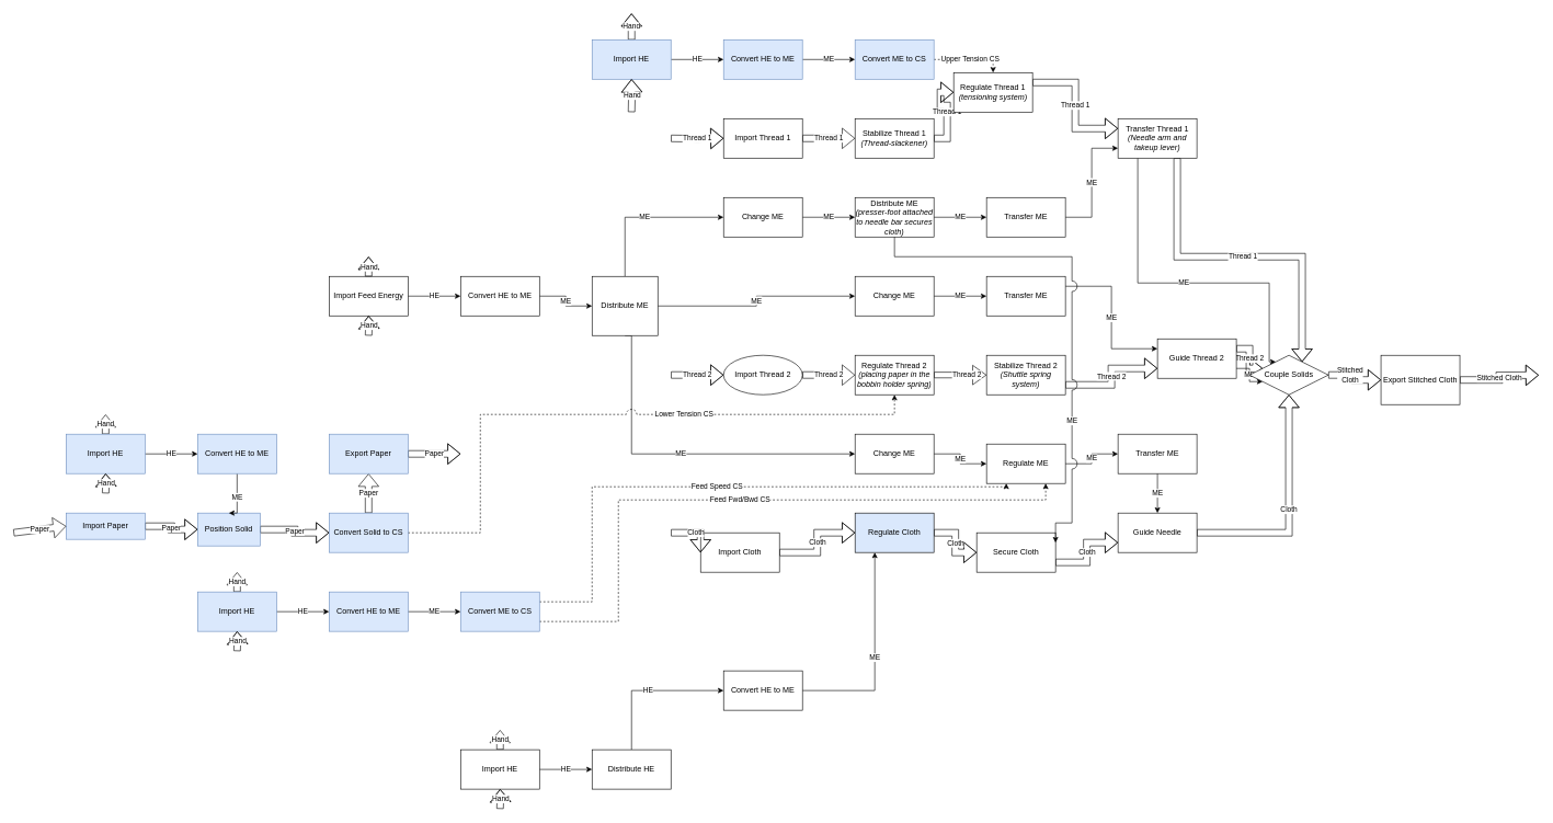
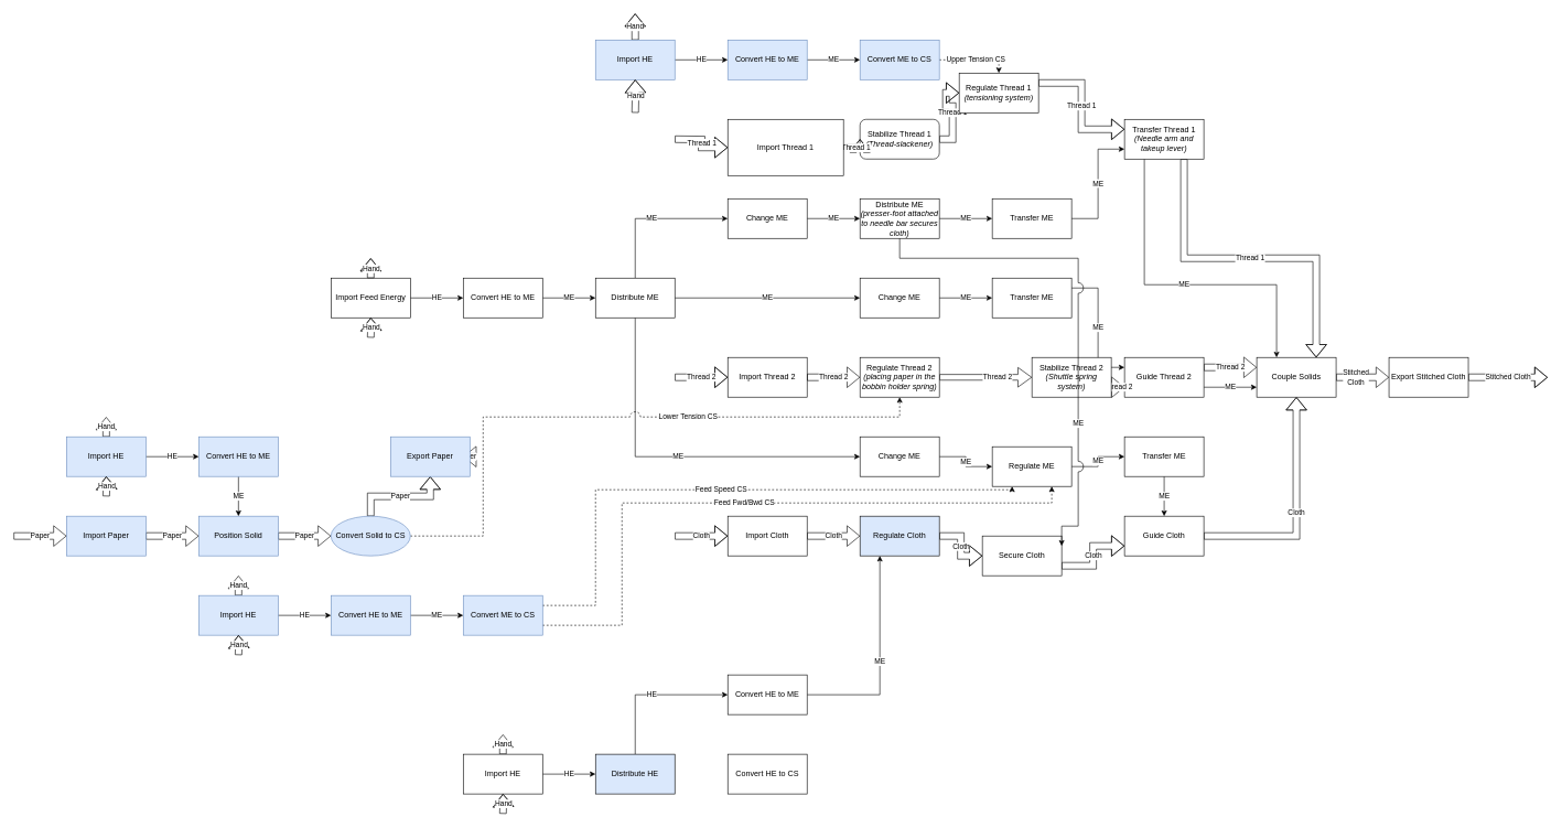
- <mxCell id="22" value="Import Thread 1" style="rounded=0;whiteSpace=wrap;html=1;" parent="1" vertex="1"><mxGeometry y="180" width="120" height="60" as="geometry" x="1100" /></mxCell>
+ <mxCell id="22" value="Import Thread 1" style="rounded=0;whiteSpace=wrap;html=1;" parent="1" vertex="1"><mxGeometry x="1100" y="180" width="175" height="85" as="geometry" /></mxCell>
- <mxCell id="20" value="Stabilize Thread 1&lt;br&gt;&lt;i&gt;(Thread-slackener)&lt;/i&gt;" style="rounded=0;whiteSpace=wrap;html=1;" parent="1" vertex="1"><mxGeometry x="1300" y="180" width="120" height="60" as="geometry" /></mxCell>
+ <mxCell id="20" value="Stabilize Thread 1&lt;br&gt;&lt;i&gt;(Thread-slackener)&lt;/i&gt;" style="whiteSpace=wrap;html=1;rounded=1;" parent="1" vertex="1"><mxGeometry x="1300" y="180" width="120" height="60" as="geometry" /></mxCell>
- <mxCell id="9" value="Distribute ME" style="rounded=0;whiteSpace=wrap;html=1;" parent="1" vertex="1"><mxGeometry x="900" y="420" width="100" height="90" as="geometry" /></mxCell>
+ <mxCell id="9" value="Distribute ME" style="rounded=0;whiteSpace=wrap;html=1;" parent="1" vertex="1"><mxGeometry x="900" y="420" width="120" height="60" as="geometry" /></mxCell>
- <mxCell id="29" value="Guide Thread 2" style="rounded=0;whiteSpace=wrap;html=1;" parent="1" vertex="1"><mxGeometry x="1760" y="515" width="120" height="60" as="geometry" /></mxCell>
+ <mxCell id="29" value="Guide Thread 2" style="rounded=0;whiteSpace=wrap;html=1;" parent="1" vertex="1"><mxGeometry x="1700" y="540" width="120" height="60" as="geometry" /></mxCell>
- <mxCell id="32" value="Import Thread 2" style="ellipse;whiteSpace=wrap;html=1;" parent="1" vertex="1"><mxGeometry y="540" width="120" height="60" as="geometry" x="1100" /></mxCell>
+ <mxCell id="32" value="Import Thread 2" style="rounded=0;whiteSpace=wrap;html=1;" parent="1" vertex="1"><mxGeometry y="540" width="120" height="60" as="geometry" x="1100" /></mxCell>
- <mxCell id="31" value="Stabilize Thread 2&lt;br&gt;&lt;i&gt;(Shuttle spring system)&lt;/i&gt;" style="rounded=0;whiteSpace=wrap;html=1;" parent="1" vertex="1"><mxGeometry x="1500" y="540" width="120" height="60" as="geometry" /></mxCell>
+ <mxCell id="31" value="Stabilize Thread 2&lt;br&gt;&lt;i&gt;(Shuttle spring system)&lt;/i&gt;" style="rounded=0;whiteSpace=wrap;html=1;" parent="1" vertex="1"><mxGeometry x="1560" y="540" width="120" height="60" as="geometry" /></mxCell>
- <mxCell id="61" value="Couple Solids" style="rhombus;whiteSpace=wrap;html=1;" parent="1" vertex="1"><mxGeometry x="1900" y="540" width="120" height="60" as="geometry" /></mxCell>
+ <mxCell id="61" value="Couple Solids" style="rounded=0;whiteSpace=wrap;html=1;" parent="1" vertex="1"><mxGeometry x="1900" y="540" width="120" height="60" as="geometry" /></mxCell>
- <mxCell id="63" value="Export Stitched Cloth" style="rounded=0;whiteSpace=wrap;html=1;" parent="1" vertex="1"><mxGeometry x="2100" y="540" width="120" height="75" as="geometry" /></mxCell>
+ <mxCell id="63" value="Export Stitched Cloth" style="rounded=0;whiteSpace=wrap;html=1;" parent="1" vertex="1"><mxGeometry x="2100" y="540" width="120" height="60" as="geometry" /></mxCell>
- <mxCell id="102" value="Export Paper" style="rounded=0;whiteSpace=wrap;html=1;fillColor=#dae8fc;strokeColor=#6c8ebf;" parent="1" vertex="1"><mxGeometry x="500" y="660" width="120" height="60" as="geometry" /></mxCell>
+ <mxCell id="102" value="Export Paper" style="rounded=0;whiteSpace=wrap;html=1;fillColor=#dae8fc;strokeColor=#6c8ebf;" parent="1" vertex="1"><mxGeometry x="590" y="660" width="120" height="60" as="geometry" /></mxCell>
- <mxCell id="43" value="Import Paper" style="rounded=0;whiteSpace=wrap;html=1;fillColor=#dae8fc;strokeColor=#6c8ebf;" parent="1" vertex="1"><mxGeometry x="100" y="780" width="120" height="40" as="geometry" /></mxCell>
+ <mxCell id="43" value="Import Paper" style="rounded=0;whiteSpace=wrap;html=1;fillColor=#dae8fc;strokeColor=#6c8ebf;" parent="1" vertex="1"><mxGeometry x="100" y="780" width="120" height="60" as="geometry" /></mxCell>
- <mxCell id="39" value="Position Solid" style="rounded=0;whiteSpace=wrap;html=1;fillColor=#dae8fc;strokeColor=#6c8ebf;" parent="1" vertex="1"><mxGeometry x="300" y="780" width="95" height="50" as="geometry" /></mxCell>
+ <mxCell id="39" value="Position Solid" style="rounded=0;whiteSpace=wrap;html=1;fillColor=#dae8fc;strokeColor=#6c8ebf;" parent="1" vertex="1"><mxGeometry x="300" y="780" width="120" height="60" as="geometry" /></mxCell>
- <mxCell id="41" value="Convert Solid to CS" style="rounded=0;whiteSpace=wrap;html=1;fillColor=#dae8fc;strokeColor=#6c8ebf;" parent="1" vertex="1"><mxGeometry x="500" y="780" width="120" height="60" as="geometry" /></mxCell>
+ <mxCell id="41" value="Convert Solid to CS" style="ellipse;whiteSpace=wrap;html=1;fillColor=#dae8fc;strokeColor=#6c8ebf;" parent="1" vertex="1"><mxGeometry x="500" y="780" width="120" height="60" as="geometry" /></mxCell>
- <mxCell id="53" value="Guide Needle" style="rounded=0;whiteSpace=wrap;html=1;" parent="1" vertex="1"><mxGeometry x="1700" y="780" width="120" height="60" as="geometry" /></mxCell>
+ <mxCell id="53" value="Guide Cloth" style="rounded=0;whiteSpace=wrap;html=1;" parent="1" vertex="1"><mxGeometry x="1700" y="780" width="120" height="60" as="geometry" /></mxCell>
- <mxCell id="55" value="Import Cloth" style="rounded=0;whiteSpace=wrap;html=1;" parent="1" vertex="1"><mxGeometry x="1065" y="810" width="120" height="60" as="geometry" /></mxCell>
+ <mxCell id="55" value="Import Cloth" style="rounded=0;whiteSpace=wrap;html=1;" parent="1" vertex="1"><mxGeometry y="780" width="120" height="60" as="geometry" x="1100" /></mxCell>
- <mxCell id="89" value="Distribute HE" style="rounded=0;whiteSpace=wrap;html=1;" parent="1" vertex="1"><mxGeometry x="900" y="1140" width="120" height="60" as="geometry" /></mxCell>
+ <mxCell id="89" value="Distribute HE" style="rounded=0;whiteSpace=wrap;html=1;fillColor=#dae8fc;" parent="1" vertex="1"><mxGeometry x="900" y="1140" width="120" height="60" as="geometry" /></mxCell>
+ <mxCell id="90" value="Convert HE to CS" style="rounded=0;whiteSpace=wrap;html=1;" parent="1" vertex="1"><mxGeometry y="1140" width="120" height="60" as="geometry" x="1100" /></mxCell>
